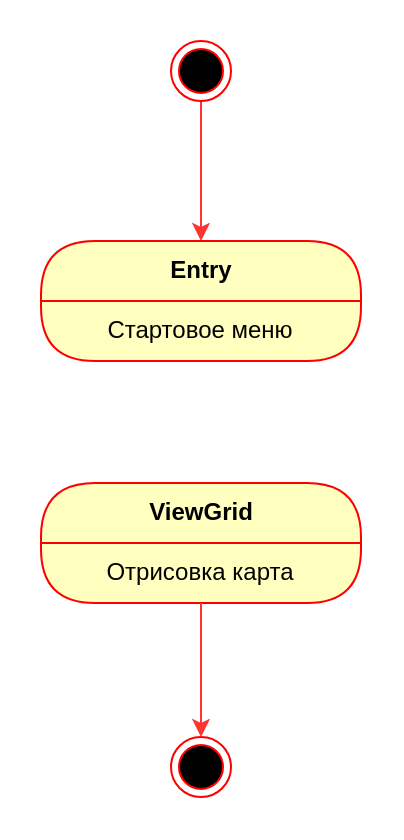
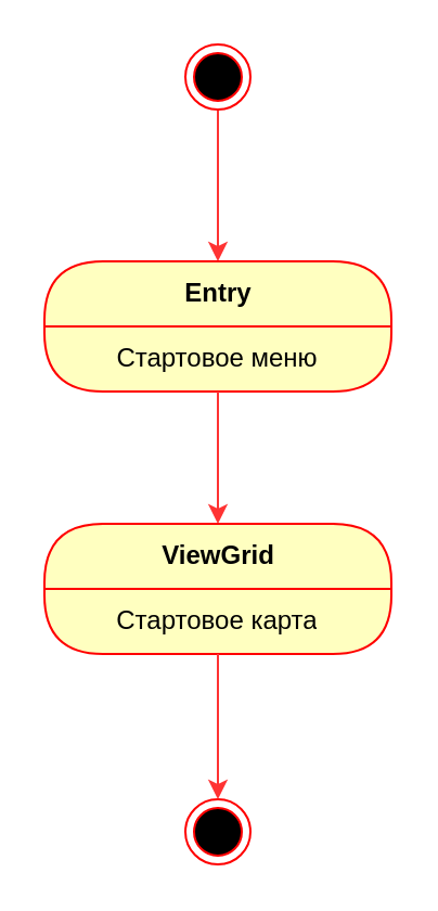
+ <mxCell id="8" style="edgeStyle=orthogonalEdgeStyle;rounded=0;orthogonalLoop=1;jettySize=auto;html=1;exitX=0.5;exitY=1;exitDx=0;exitDy=0;entryX=0.5;entryY=0;entryDx=0;entryDy=0;strokeColor=#FF3333;" edge="1" parent="1" source="5" target="6"><mxGeometry relative="1" as="geometry" /></mxCell>
- <mxCell id="7" value="Отрисовка карта" style="text;html=1;strokeColor=none;fillColor=none;align=center;verticalAlign=middle;spacingLeft=4;spacingRight=4;whiteSpace=wrap;overflow=hidden;rotatable=0;fontColor=#000000;" vertex="1" parent="6"><mxGeometry y="30" width="160" height="30" as="geometry" /></mxCell>
+ <mxCell id="7" value="Стартовое карта" style="text;html=1;strokeColor=none;fillColor=none;align=center;verticalAlign=middle;spacingLeft=4;spacingRight=4;whiteSpace=wrap;overflow=hidden;rotatable=0;fontColor=#000000;" vertex="1" parent="6"><mxGeometry y="30" width="160" height="30" as="geometry" /></mxCell>
